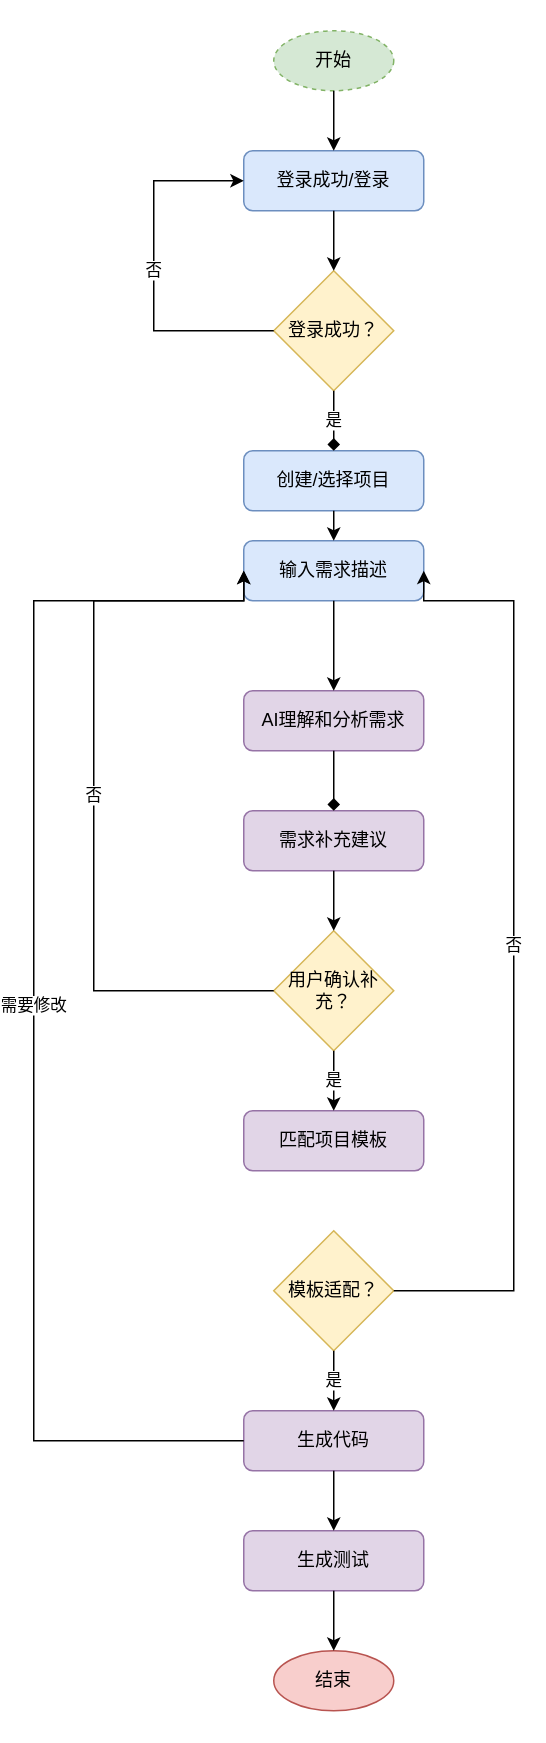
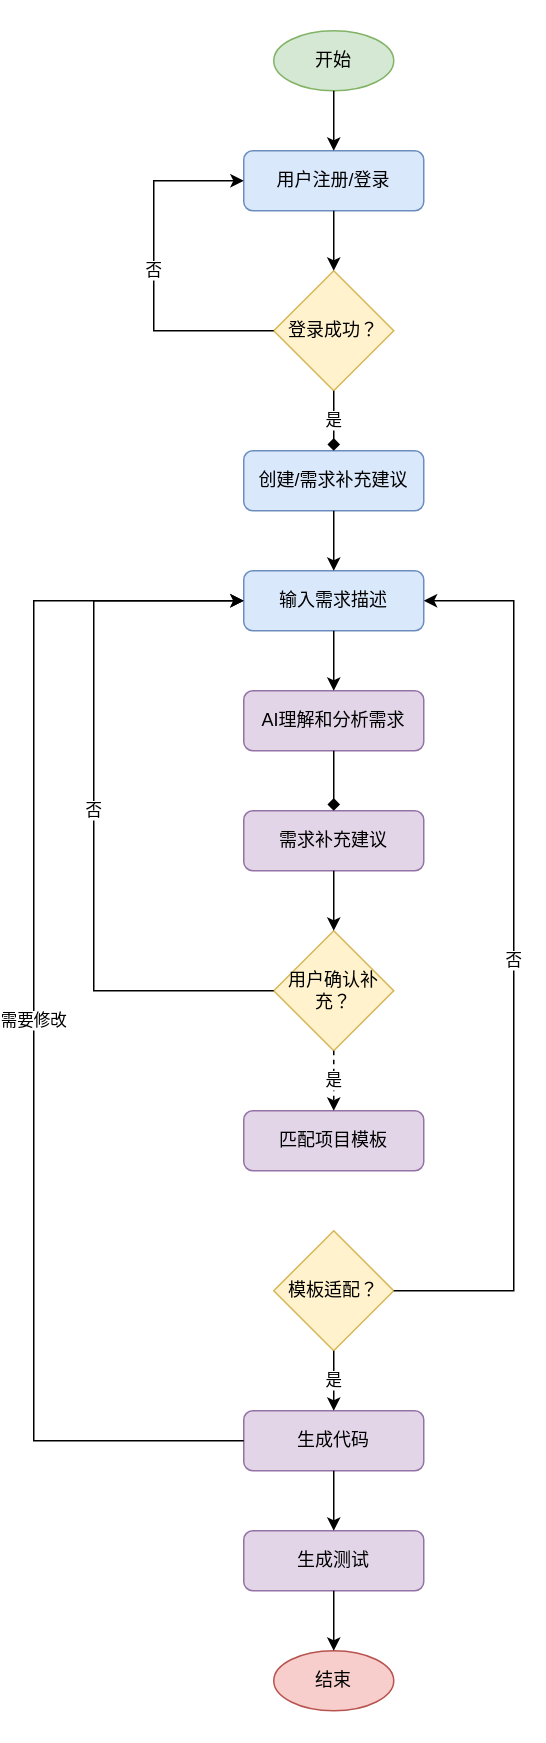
- <mxCell id="2" value="开始" style="ellipse;whiteSpace=wrap;html=1;fillColor=#d5e8d4;strokeColor=#82b366;dashed=1;" vertex="1" parent="1"><mxGeometry x="180" y="20" width="80" height="40" as="geometry" /></mxCell>
+ <mxCell id="2" value="开始" style="ellipse;whiteSpace=wrap;html=1;fillColor=#d5e8d4;strokeColor=#82b366;" vertex="1" parent="1"><mxGeometry x="180" y="20" width="80" height="40" as="geometry" /></mxCell>
- <mxCell id="3" value="登录成功/登录" style="rounded=1;whiteSpace=wrap;html=1;fillColor=#dae8fc;strokeColor=#6c8ebf;" vertex="1" parent="1"><mxGeometry x="160" y="100" width="120" height="40" as="geometry" /></mxCell>
+ <mxCell id="3" value="用户注册/登录" style="rounded=1;whiteSpace=wrap;html=1;fillColor=#dae8fc;strokeColor=#6c8ebf;" vertex="1" parent="1"><mxGeometry x="160" y="100" width="120" height="40" as="geometry" /></mxCell>
- <mxCell id="5" value="创建/选择项目" style="rounded=1;whiteSpace=wrap;html=1;fillColor=#dae8fc;strokeColor=#6c8ebf;" vertex="1" parent="1"><mxGeometry x="160" y="300" width="120" height="40" as="geometry" /></mxCell>
+ <mxCell id="5" value="创建/需求补充建议" style="rounded=1;whiteSpace=wrap;html=1;fillColor=#dae8fc;strokeColor=#6c8ebf;" vertex="1" parent="1"><mxGeometry x="160" y="300" width="120" height="40" as="geometry" /></mxCell>
- <mxCell id="6" value="输入需求描述" style="rounded=1;whiteSpace=wrap;html=1;fillColor=#dae8fc;strokeColor=#6c8ebf;" vertex="1" parent="1"><mxGeometry x="160" y="360" width="120" height="40" as="geometry" /></mxCell>
+ <mxCell id="6" value="输入需求描述" style="rounded=1;whiteSpace=wrap;html=1;fillColor=#dae8fc;strokeColor=#6c8ebf;" vertex="1" parent="1"><mxGeometry x="160" y="380" width="120" height="40" as="geometry" /></mxCell>
- <mxCell id="23" value="是" style="endArrow=classic;html=1;rounded=0;exitX=0.5;exitY=1;exitDx=0;exitDy=0;entryX=0.5;entryY=0;entryDx=0;entryDy=0;" edge="1" parent="1" source="9" target="10"><mxGeometry relative="1" as="geometry" /></mxCell>
+ <mxCell id="23" value="是" style="endArrow=classic;html=1;rounded=0;exitX=0.5;exitY=1;exitDx=0;exitDy=0;entryX=0.5;entryY=0;entryDx=0;entryDy=0;dashed=1;" edge="1" parent="1" source="9" target="10"><mxGeometry relative="1" as="geometry" /></mxCell>
